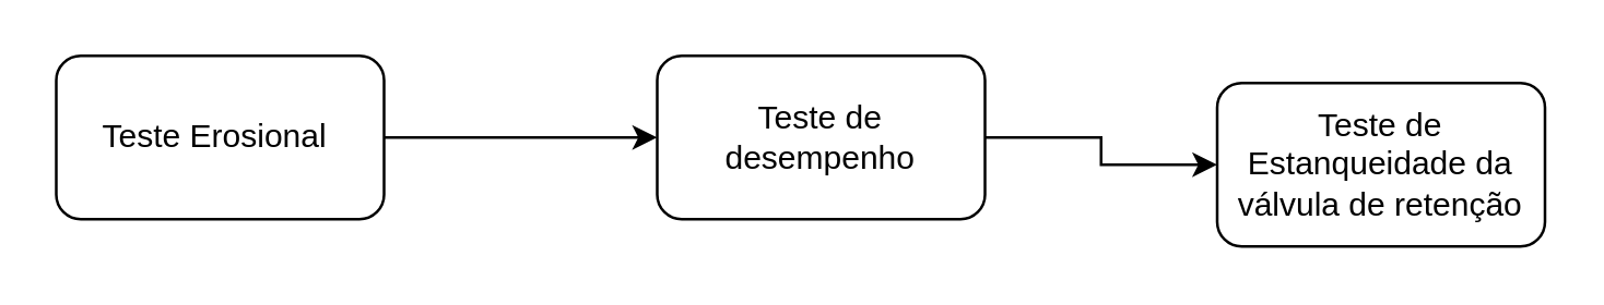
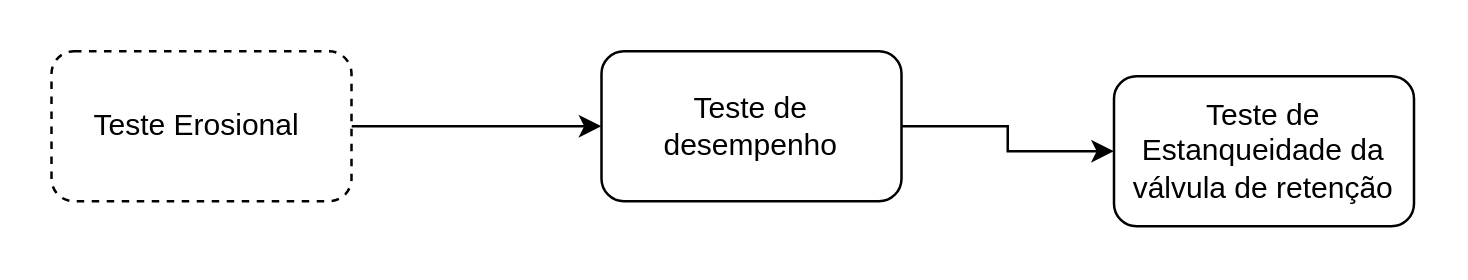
- <mxCell id="3" value="Teste Erosional&amp;nbsp;" style="rounded=1;whiteSpace=wrap;html=1;" vertex="1" parent="1"><mxGeometry x="20" y="20" width="120" height="60" as="geometry" /></mxCell>
+ <mxCell id="3" value="Teste Erosional&amp;nbsp;" style="rounded=1;whiteSpace=wrap;html=1;dashed=1;" vertex="1" parent="1"><mxGeometry x="20" y="20" width="120" height="60" as="geometry" /></mxCell>
